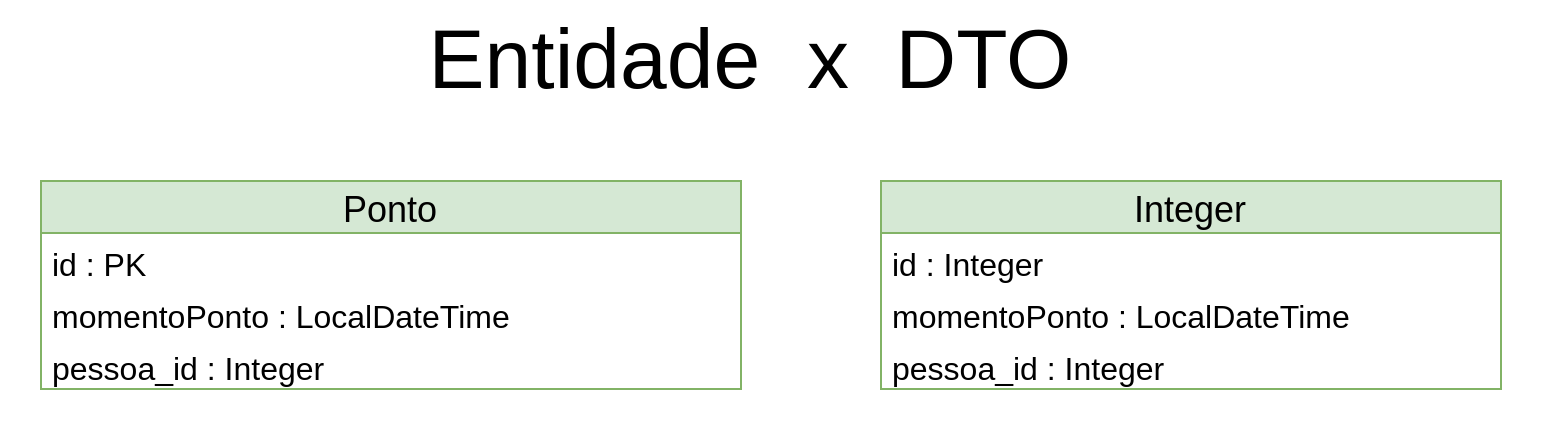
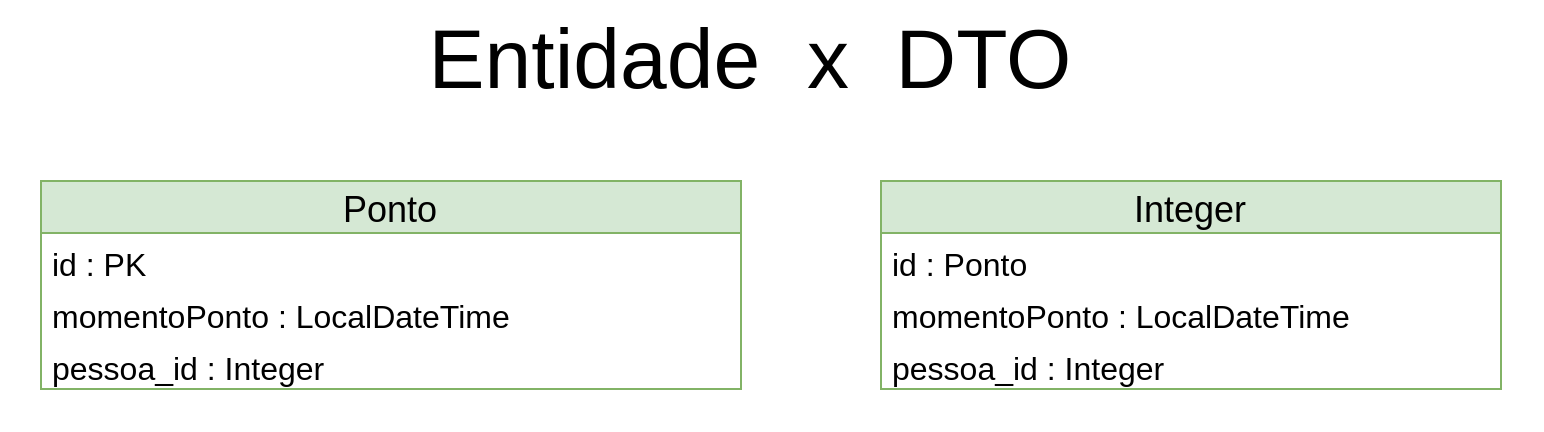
- <mxCell id="7" value="id : Integer" style="text;strokeColor=none;fillColor=none;align=left;verticalAlign=top;spacingLeft=4;spacingRight=4;overflow=hidden;rotatable=0;points=[[0,0.5],[1,0.5]];portConstraint=eastwest;fontSize=16;" vertex="1" parent="6"><mxGeometry y="26" width="310" height="26" as="geometry" /></mxCell>
+ <mxCell id="7" value="id : Ponto" style="text;strokeColor=none;fillColor=none;align=left;verticalAlign=top;spacingLeft=4;spacingRight=4;overflow=hidden;rotatable=0;points=[[0,0.5],[1,0.5]];portConstraint=eastwest;fontSize=16;" vertex="1" parent="6"><mxGeometry y="26" width="310" height="26" as="geometry" /></mxCell>
